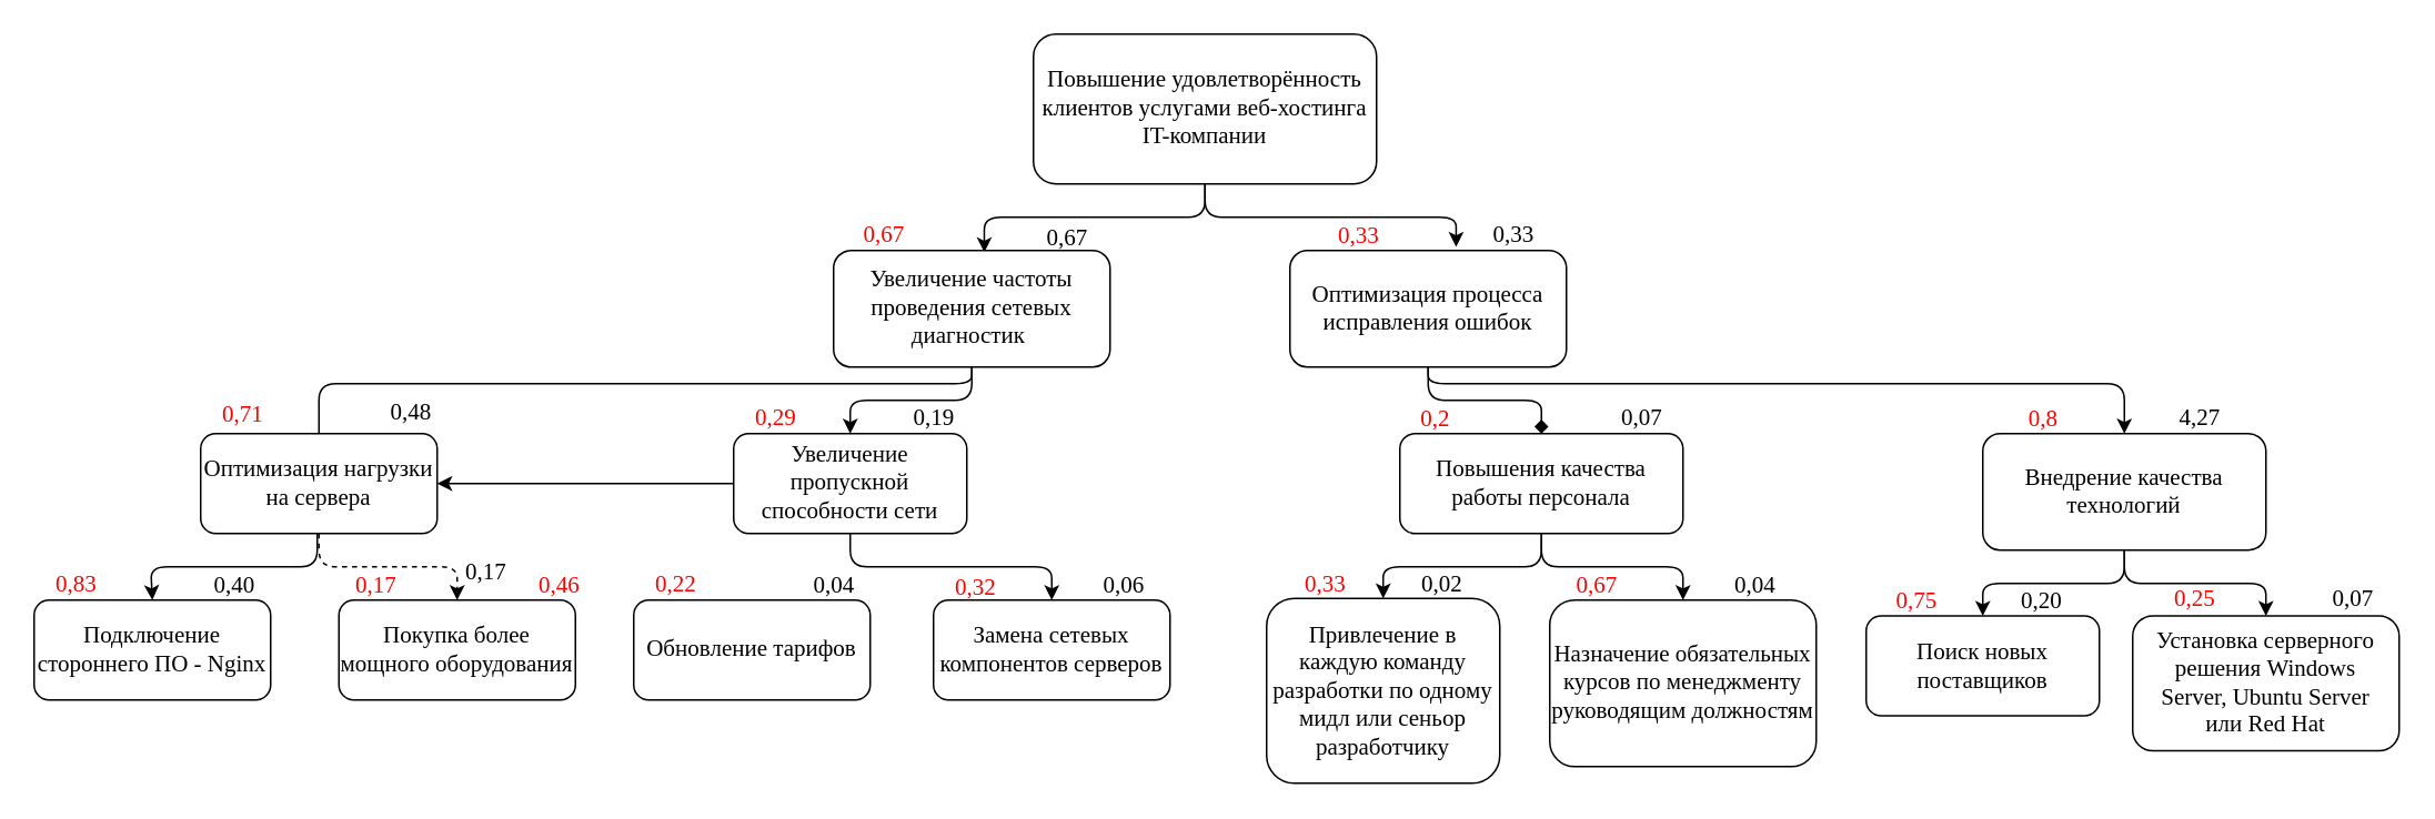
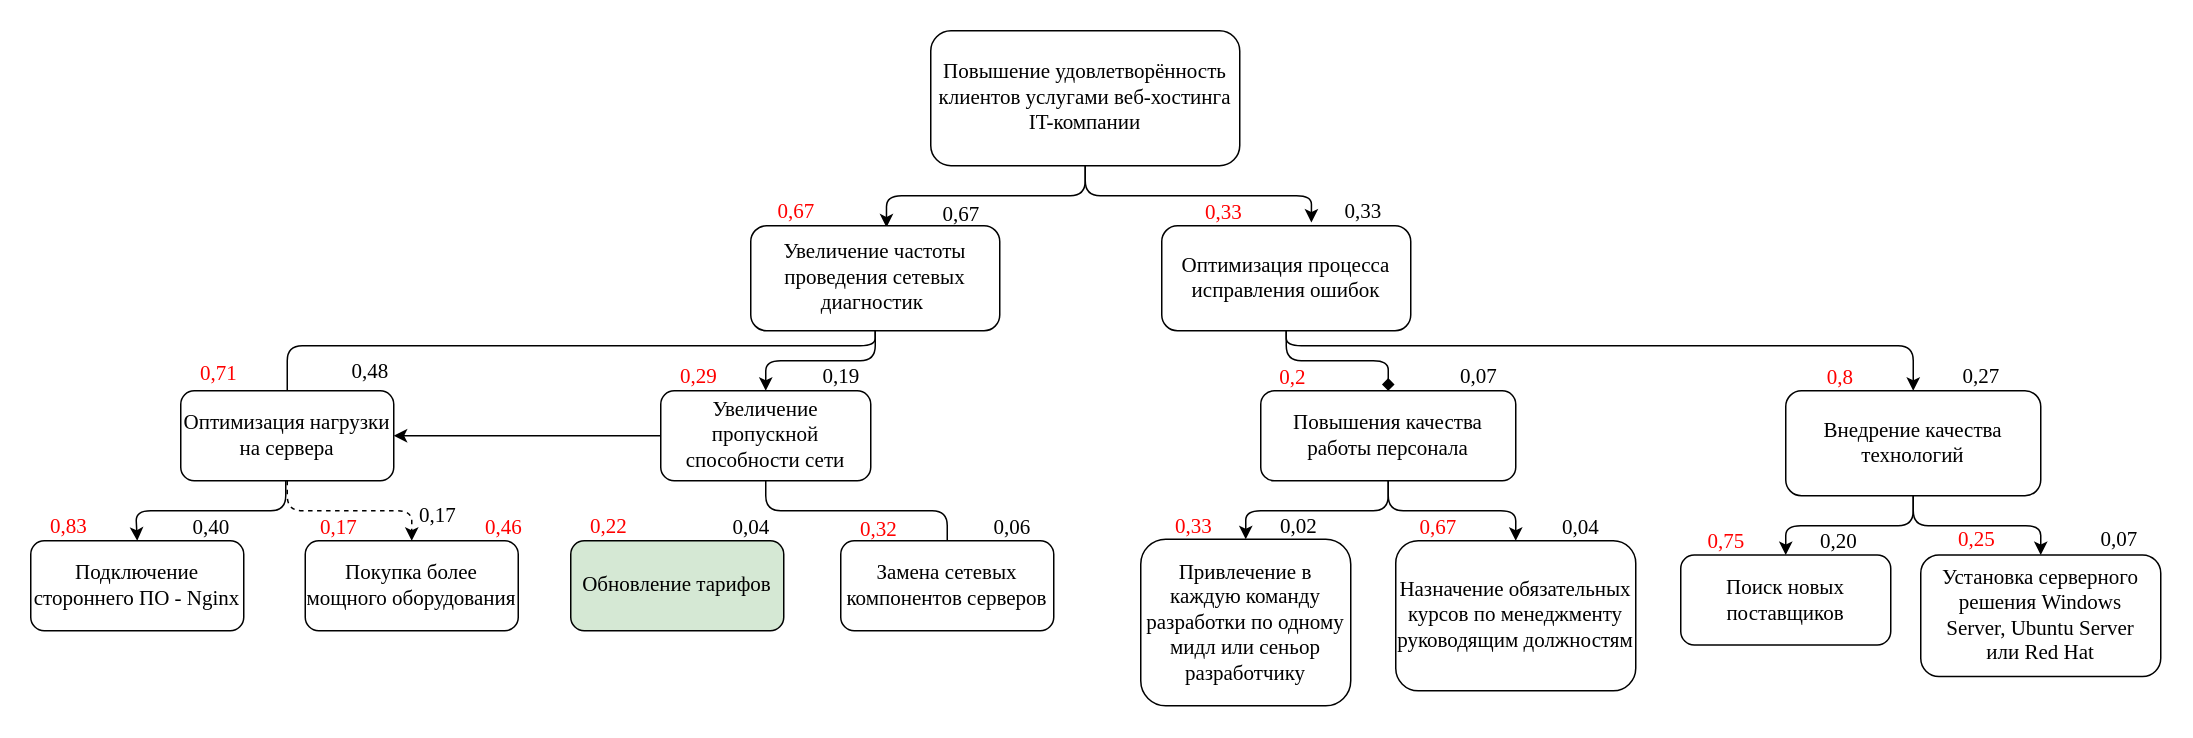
- <mxCell id="38" value="&lt;p class=&quot;western&quot; align=&quot;center&quot; style=&quot;line-height: 18.667px; text-align: justify; text-indent: 0cm; margin-bottom: 0cm; background: transparent; text-wrap-mode: wrap;&quot;&gt;&lt;font&gt;4,27&lt;/font&gt;&lt;/p&gt;" style="text;html=1;align=center;verticalAlign=middle;resizable=0;points=[];autosize=1;strokeColor=none;fillColor=none;fontSize=14;fontFamily=Times New Roman;" parent="1" vertex="1"><mxGeometry x="1295" y="219" width="50" height="50" as="geometry" /></mxCell>
+ <mxCell id="38" value="&lt;p class=&quot;western&quot; align=&quot;center&quot; style=&quot;line-height: 18.667px; text-align: justify; text-indent: 0cm; margin-bottom: 0cm; background: transparent; text-wrap-mode: wrap;&quot;&gt;&lt;font&gt;0,27&lt;/font&gt;&lt;/p&gt;" style="text;html=1;align=center;verticalAlign=middle;resizable=0;points=[];autosize=1;strokeColor=none;fillColor=none;fontSize=14;fontFamily=Times New Roman;" parent="1" vertex="1"><mxGeometry x="1295" y="219" width="50" height="50" as="geometry" /></mxCell>
- <mxCell id="15" style="edgeStyle=orthogonalEdgeStyle;rounded=1;orthogonalLoop=1;jettySize=auto;html=1;entryX=0.5;entryY=0;entryDx=0;entryDy=0;fontSize=14;fontFamily=Times New Roman;" parent="1" source="16" target="20" edge="1"><mxGeometry relative="1" as="geometry" /></mxCell>
+ <mxCell id="15" style="edgeStyle=orthogonalEdgeStyle;rounded=1;orthogonalLoop=1;jettySize=auto;html=1;entryX=0.5;entryY=0;entryDx=0;entryDy=0;fontSize=14;fontFamily=Times New Roman;endArrow=none;" parent="1" source="16" target="20" edge="1"><mxGeometry relative="1" as="geometry" /></mxCell>
- <mxCell id="19" value="&lt;span&gt;Обновление тарифов&lt;/span&gt;" style="rounded=1;whiteSpace=wrap;html=1;align=center;fontSize=14;fontFamily=Times New Roman;" parent="1" vertex="1"><mxGeometry x="380" y="360" width="142" height="60" as="geometry" /></mxCell>
+ <mxCell id="19" value="&lt;span&gt;Обновление тарифов&lt;/span&gt;" style="rounded=1;whiteSpace=wrap;html=1;align=center;fontSize=14;fontFamily=Times New Roman;fillColor=#d5e8d4;" parent="1" vertex="1"><mxGeometry x="380" y="360" width="142" height="60" as="geometry" /></mxCell>
